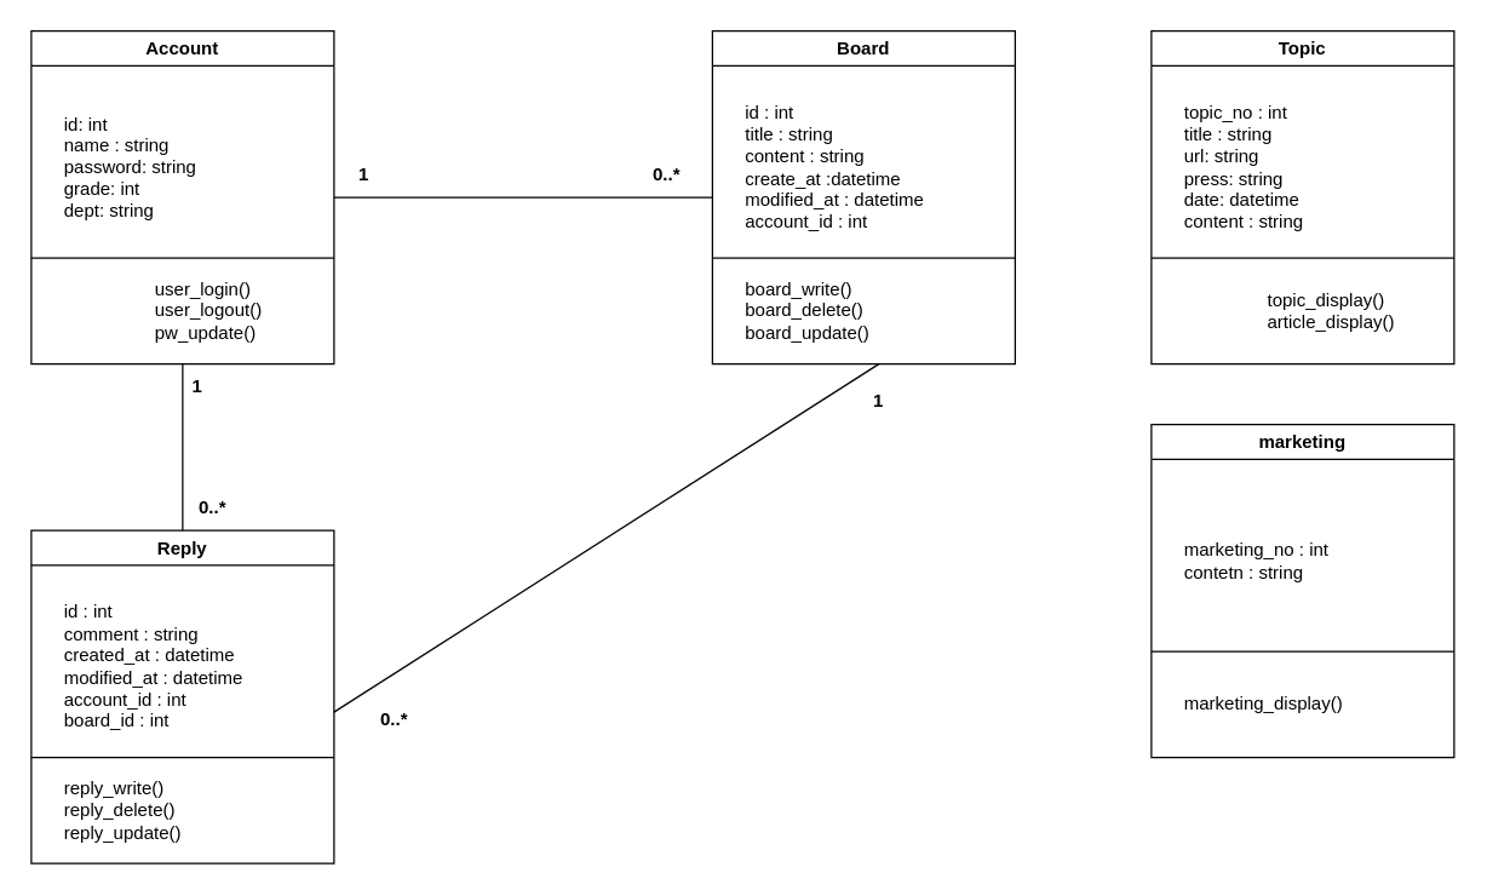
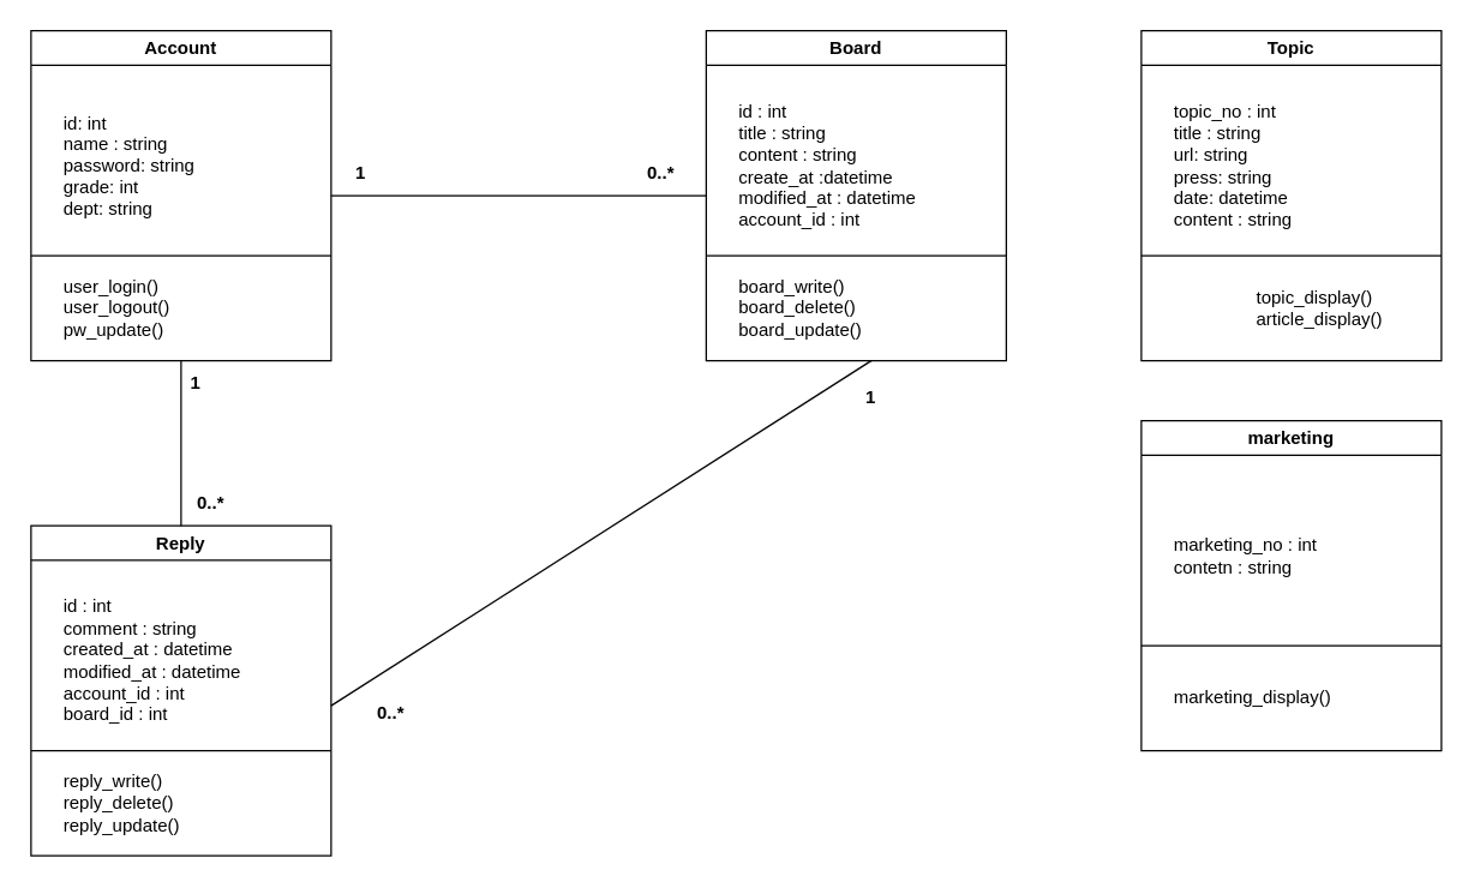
- <mxCell id="4" value="&lt;div&gt;user_login()&lt;/div&gt;&lt;div&gt;user_logout()&lt;/div&gt;&lt;div&gt;pw_update()&lt;/div&gt;" style="text;html=1;strokeColor=none;fillColor=none;align=left;verticalAlign=middle;whiteSpace=wrap;rounded=0;" parent="2" vertex="1"><mxGeometry x="80" y="170" width="60" height="30" as="geometry" /></mxCell>
+ <mxCell id="4" value="&lt;div&gt;user_login()&lt;/div&gt;&lt;div&gt;user_logout()&lt;/div&gt;&lt;div&gt;pw_update()&lt;/div&gt;" style="text;html=1;strokeColor=none;fillColor=none;align=left;verticalAlign=middle;whiteSpace=wrap;rounded=0;" parent="2" vertex="1"><mxGeometry x="20" y="170" width="60" height="30" as="geometry" /></mxCell>
